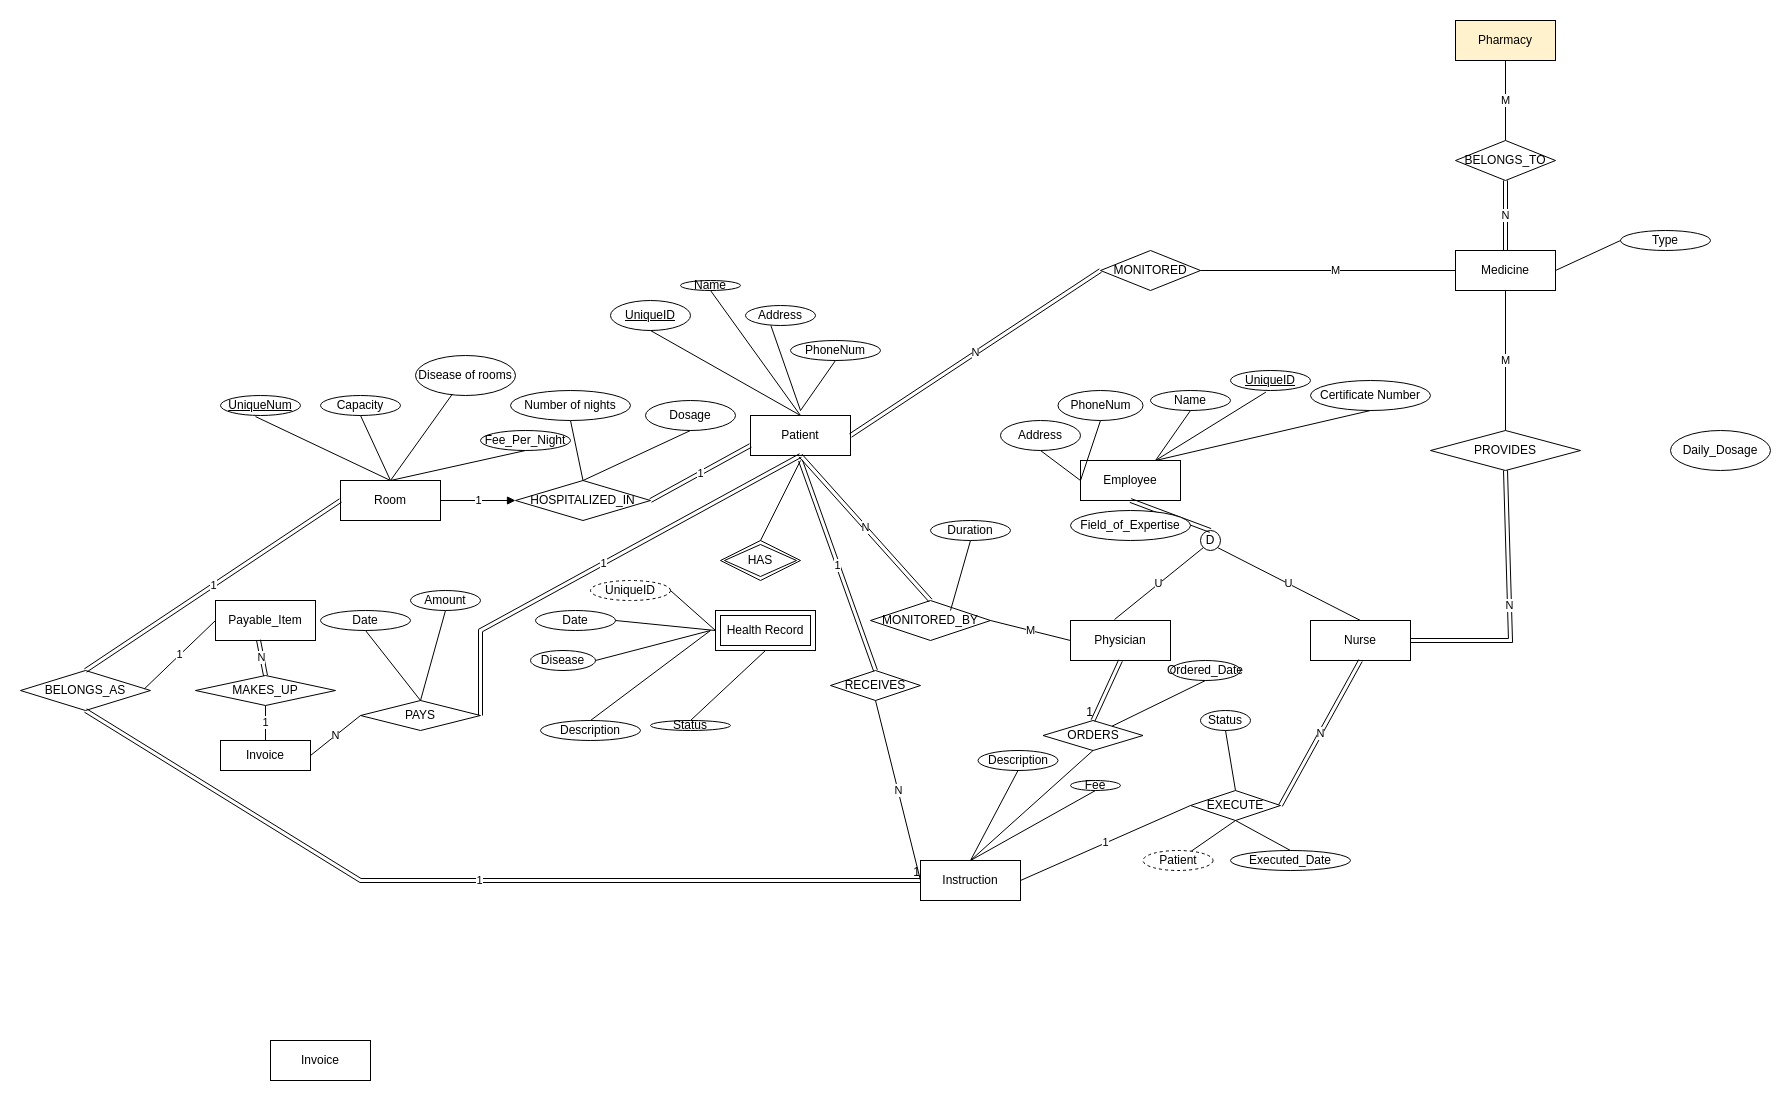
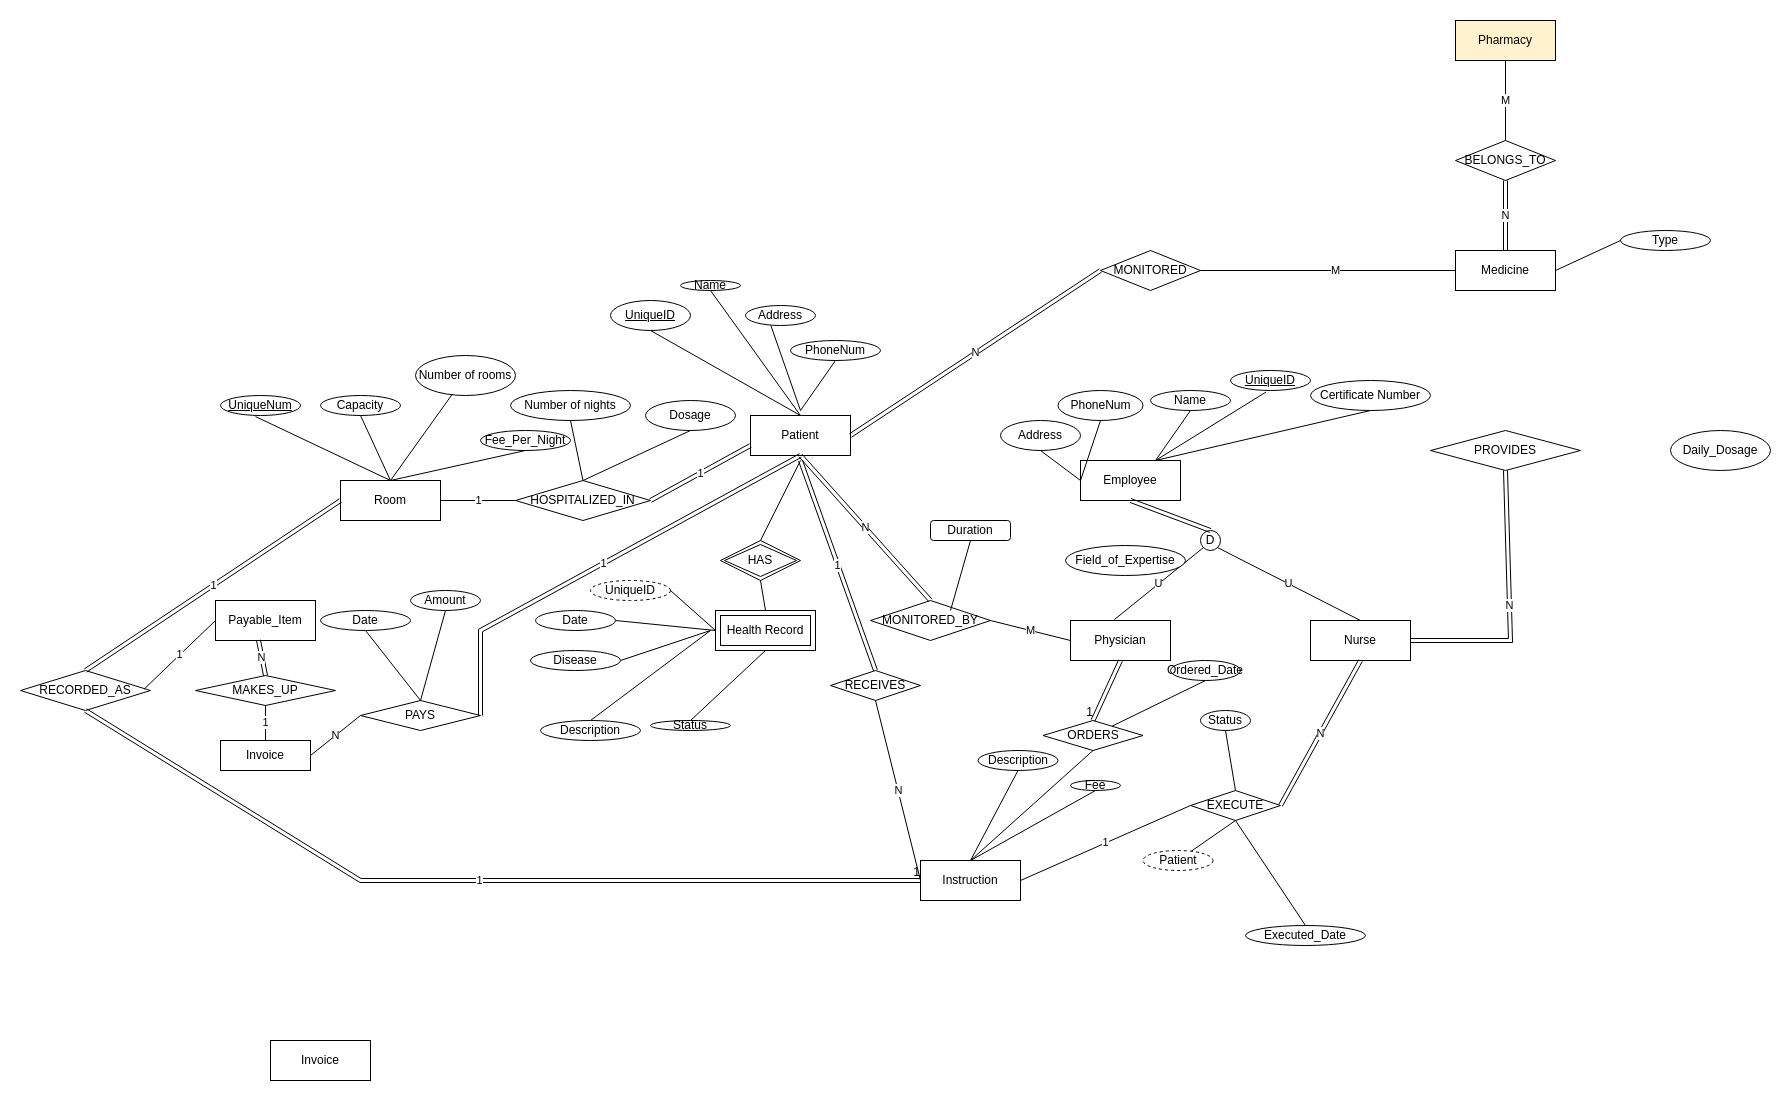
- <mxCell id="88" value="M" style="endArrow=none;html=1;rounded=0;exitX=0.5;exitY=1;exitDx=0;exitDy=0;entryX=0.5;entryY=0;entryDx=0;entryDy=0;" parent="1" source="85" target="83" edge="1"><mxGeometry relative="1" as="geometry"><mxPoint x="790" y="610" as="sourcePoint" /><mxPoint x="1490" y="420" as="targetPoint" /></mxGeometry></mxCell>
- <mxCell id="110" value="Disease of rooms" style="ellipse;whiteSpace=wrap;html=1;align=center;" parent="1" vertex="1"><mxGeometry x="415" y="355" width="100" height="40" as="geometry" /></mxCell>
+ <mxCell id="110" value="Number of rooms" style="ellipse;whiteSpace=wrap;html=1;align=center;" parent="1" vertex="1"><mxGeometry x="415" y="355" width="100" height="40" as="geometry" /></mxCell>
- <mxCell id="21" value="1" style="endArrow=block;html=1;rounded=0;exitX=1;exitY=0.5;exitDx=0;exitDy=0;entryX=0;entryY=0.5;entryDx=0;entryDy=0;" parent="1" source="2" target="8" edge="1"><mxGeometry relative="1" as="geometry"><mxPoint x="480" y="580" as="sourcePoint" /><mxPoint x="640" y="580" as="targetPoint" /></mxGeometry></mxCell>
+ <mxCell id="21" value="1" style="endArrow=none;html=1;rounded=0;exitX=1;exitY=0.5;exitDx=0;exitDy=0;entryX=0;entryY=0.5;entryDx=0;entryDy=0;" parent="1" source="2" target="8" edge="1"><mxGeometry relative="1" as="geometry"><mxPoint x="480" y="580" as="sourcePoint" /><mxPoint x="640" y="580" as="targetPoint" /></mxGeometry></mxCell>
- <mxCell id="46" value="Field_of_Expertise" style="ellipse;whiteSpace=wrap;html=1;align=center;" parent="1" vertex="1"><mxGeometry x="1070" y="510" width="120" height="30" as="geometry" /></mxCell>
+ <mxCell id="46" value="Field_of_Expertise" style="ellipse;whiteSpace=wrap;html=1;align=center;" parent="1" vertex="1"><mxGeometry x="1065" y="545" width="120" height="30" as="geometry" /></mxCell>
- <mxCell id="104" value="Duration" style="ellipse;whiteSpace=wrap;html=1;align=center;" parent="1" vertex="1"><mxGeometry x="930" y="520" width="80" height="20" as="geometry" /></mxCell>
+ <mxCell id="104" value="Duration" style="whiteSpace=wrap;html=1;align=center;rounded=1;" parent="1" vertex="1"><mxGeometry x="930" y="520" width="80" height="20" as="geometry" /></mxCell>
+ <mxCell id="23" value="" style="endArrow=none;html=1;rounded=0;exitX=0.5;exitY=1;exitDx=0;exitDy=0;entryX=0.5;entryY=0;entryDx=0;entryDy=0;" parent="1" source="9" target="10" edge="1"><mxGeometry relative="1" as="geometry"><mxPoint x="640" y="700" as="sourcePoint" /><mxPoint x="800" y="700" as="targetPoint" /><Array as="points" /></mxGeometry></mxCell>
- <mxCell id="73" value="Disease" style="ellipse;whiteSpace=wrap;html=1;align=center;" parent="1" vertex="1"><mxGeometry x="530" y="650" width="65" height="20" as="geometry" /></mxCell>
+ <mxCell id="73" value="Disease" style="ellipse;whiteSpace=wrap;html=1;align=center;" parent="1" vertex="1"><mxGeometry x="530" y="650" width="90" height="20" as="geometry" /></mxCell>
- <mxCell id="91" value="BELONGS_AS" style="shape=rhombus;perimeter=rhombusPerimeter;whiteSpace=wrap;html=1;align=center;" parent="1" vertex="1"><mxGeometry x="20" y="670" width="130" height="40" as="geometry" /></mxCell>
+ <mxCell id="91" value="RECORDED_AS" style="shape=rhombus;perimeter=rhombusPerimeter;whiteSpace=wrap;html=1;align=center;" parent="1" vertex="1"><mxGeometry x="20" y="670" width="130" height="40" as="geometry" /></mxCell>
- <mxCell id="70" value="Executed_Date" style="ellipse;whiteSpace=wrap;html=1;align=center;" parent="1" vertex="1"><mxGeometry x="1230" y="850" width="120" height="20" as="geometry" /></mxCell>
+ <mxCell id="70" value="Executed_Date" style="ellipse;whiteSpace=wrap;html=1;align=center;" parent="1" vertex="1"><mxGeometry x="1245" y="925" width="120" height="20" as="geometry" /></mxCell>
